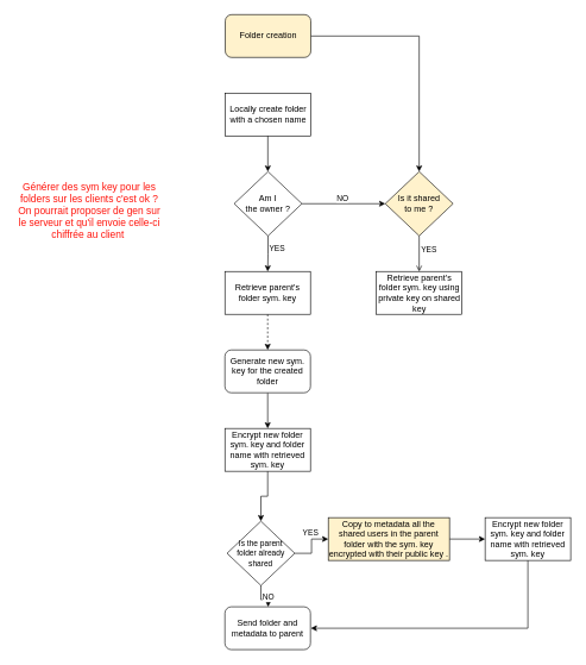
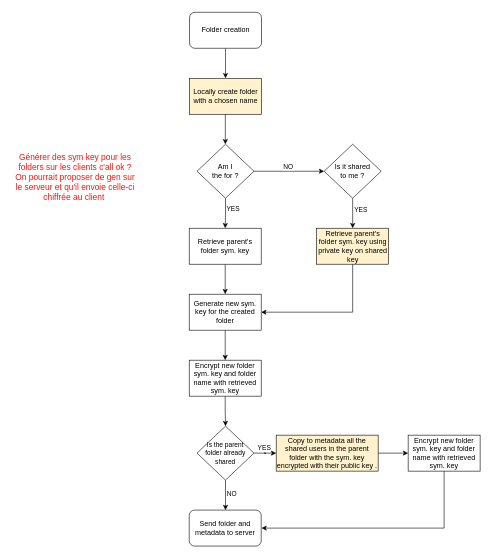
- <mxCell id="3" value="Folder creation" style="rounded=1;whiteSpace=wrap;html=1;fillColor=#fff2cc;" parent="1" vertex="1"><mxGeometry x="315.5" y="20" width="120" height="60" as="geometry" /></mxCell>
+ <mxCell id="3" value="Folder creation" style="rounded=1;whiteSpace=wrap;html=1;" parent="1" vertex="1"><mxGeometry x="315.5" y="20" width="120" height="60" as="geometry" /></mxCell>
- <mxCell id="2" value="" style="edgeStyle=orthogonalEdgeStyle;rounded=0;orthogonalLoop=1;jettySize=auto;html=1;" parent="1" source="3" target="12" edge="1"><mxGeometry relative="1" as="geometry" /></mxCell>
+ <mxCell id="2" value="" style="edgeStyle=orthogonalEdgeStyle;rounded=0;orthogonalLoop=1;jettySize=auto;html=1;" parent="1" source="3" target="4" edge="1"><mxGeometry relative="1" as="geometry" /></mxCell>
- <mxCell id="4" value="Locally create folder with a chosen name" style="rounded=0;whiteSpace=wrap;html=1;" parent="1" vertex="1"><mxGeometry x="315.5" y="130" width="120" height="60" as="geometry" /></mxCell>
+ <mxCell id="4" value="Locally create folder with a chosen name" style="rounded=0;whiteSpace=wrap;html=1;fillColor=#fff2cc;" parent="1" vertex="1"><mxGeometry x="315.5" y="130" width="120" height="60" as="geometry" /></mxCell>
- <mxCell id="9" value="Am I &lt;br&gt;the owner ?" style="rhombus;whiteSpace=wrap;html=1;" parent="1" vertex="1"><mxGeometry x="328" y="240" width="95" height="90" as="geometry" /></mxCell>
+ <mxCell id="9" value="Am I &lt;br&gt;the for ?" style="rhombus;whiteSpace=wrap;html=1;" parent="1" vertex="1"><mxGeometry x="328" y="240" width="95" height="90" as="geometry" /></mxCell>
- <mxCell id="12" value="Is it shared &lt;br&gt;to me ?" style="rhombus;whiteSpace=wrap;html=1;fillColor=#fff2cc;" parent="1" vertex="1"><mxGeometry x="540" y="240" width="95" height="90" as="geometry" /></mxCell>
+ <mxCell id="12" value="Is it shared &lt;br&gt;to me ?" style="rhombus;whiteSpace=wrap;html=1;" parent="1" vertex="1"><mxGeometry x="540" y="240" width="95" height="90" as="geometry" /></mxCell>
- <mxCell id="17" value="&lt;font style=&quot;font-size: 14px;&quot; color=&quot;#ff120a&quot;&gt;Générer des sym key pour les folders sur les clients c'est ok ?&lt;br&gt;On pourrait proposer de gen sur le serveur et qu'il envoie celle-ci chiffrée au client&amp;nbsp;&lt;/font&gt;" style="text;html=1;strokeColor=none;fillColor=none;align=center;verticalAlign=middle;whiteSpace=wrap;rounded=0;" parent="1" vertex="1"><mxGeometry x="20" y="280" width="210" height="30" as="geometry" /></mxCell>
+ <mxCell id="17" value="&lt;font style=&quot;font-size: 14px;&quot; color=&quot;#ff120a&quot;&gt;Générer des sym key pour les folders sur les clients c'all ok ?&lt;br&gt;On pourrait proposer de gen sur le serveur et qu'il envoie celle-ci chiffrée au client&amp;nbsp;&lt;/font&gt;" style="text;html=1;strokeColor=none;fillColor=none;align=center;verticalAlign=middle;whiteSpace=wrap;rounded=0;" parent="1" vertex="1"><mxGeometry x="20" y="280" width="210" height="30" as="geometry" /></mxCell>
- <mxCell id="10" value="" style="edgeStyle=orthogonalEdgeStyle;rounded=0;orthogonalLoop=1;jettySize=auto;html=1;endArrow=open;" parent="1" source="12" target="16" edge="1"><mxGeometry relative="1" as="geometry" /></mxCell>
+ <mxCell id="10" value="" style="edgeStyle=orthogonalEdgeStyle;rounded=0;orthogonalLoop=1;jettySize=auto;html=1;" parent="1" source="12" target="16" edge="1"><mxGeometry relative="1" as="geometry" /></mxCell>
- <mxCell id="16" value="Retrieve parent's folder sym. key using private key on shared key" style="rounded=0;whiteSpace=wrap;html=1;" parent="1" vertex="1"><mxGeometry x="527.5" y="380" width="120" height="60" as="geometry" /></mxCell>
+ <mxCell id="16" value="Retrieve parent's folder sym. key using private key on shared key" style="rounded=0;whiteSpace=wrap;html=1;fillColor=#fff2cc;" parent="1" vertex="1"><mxGeometry x="527.5" y="380" width="120" height="60" as="geometry" /></mxCell>
- <mxCell id="13" value="" style="edgeStyle=orthogonalEdgeStyle;rounded=0;orthogonalLoop=1;jettySize=auto;html=1;dashed=1;" parent="1" source="14" target="19" edge="1"><mxGeometry relative="1" as="geometry" /></mxCell>
+ <mxCell id="13" value="" style="edgeStyle=orthogonalEdgeStyle;rounded=0;orthogonalLoop=1;jettySize=auto;html=1;" parent="1" source="14" target="19" edge="1"><mxGeometry relative="1" as="geometry" /></mxCell>
+ <mxCell id="15" value="" style="edgeStyle=orthogonalEdgeStyle;rounded=0;orthogonalLoop=1;jettySize=auto;html=1;entryX=1;entryY=0.5;entryDx=0;entryDy=0;" parent="1" source="16" target="19" edge="1"><mxGeometry relative="1" as="geometry"><mxPoint x="587.5" y="520" as="targetPoint" /><Array as="points"><mxPoint x="587" y="520" /></Array></mxGeometry></mxCell>
- <mxCell id="19" value="Generate new sym. key for the created folder" style="whiteSpace=wrap;html=1;rounded=1;" parent="1" vertex="1"><mxGeometry x="315" y="490" width="120" height="60" as="geometry" /></mxCell>
+ <mxCell id="19" value="Generate new sym. key for the created folder" style="rounded=0;whiteSpace=wrap;html=1;" parent="1" vertex="1"><mxGeometry x="315" y="490" width="120" height="60" as="geometry" /></mxCell>
- <mxCell id="27" value="&lt;font style=&quot;font-size: 11px;&quot;&gt;Is the parent &lt;br&gt;folder already shared&lt;/font&gt;" style="rhombus;whiteSpace=wrap;html=1;" parent="1" vertex="1"><mxGeometry x="318" y="730" width="95" height="90" as="geometry" /></mxCell>
+ <mxCell id="27" value="&lt;font style=&quot;font-size: 11px;&quot;&gt;Is the parent &lt;br&gt;folder already shared&lt;/font&gt;" style="rhombus;whiteSpace=wrap;html=1;" parent="1" vertex="1"><mxGeometry x="328" y="710" width="95" height="90" as="geometry" /></mxCell>
- <mxCell id="32" value="Send folder and metadata to parent" style="rounded=1;whiteSpace=wrap;html=1;" parent="1" vertex="1"><mxGeometry x="315" y="850" width="120" height="60" as="geometry" /></mxCell>
+ <mxCell id="32" value="Send folder and metadata to server" style="rounded=1;whiteSpace=wrap;html=1;" parent="1" vertex="1"><mxGeometry x="315" y="850" width="120" height="60" as="geometry" /></mxCell>
